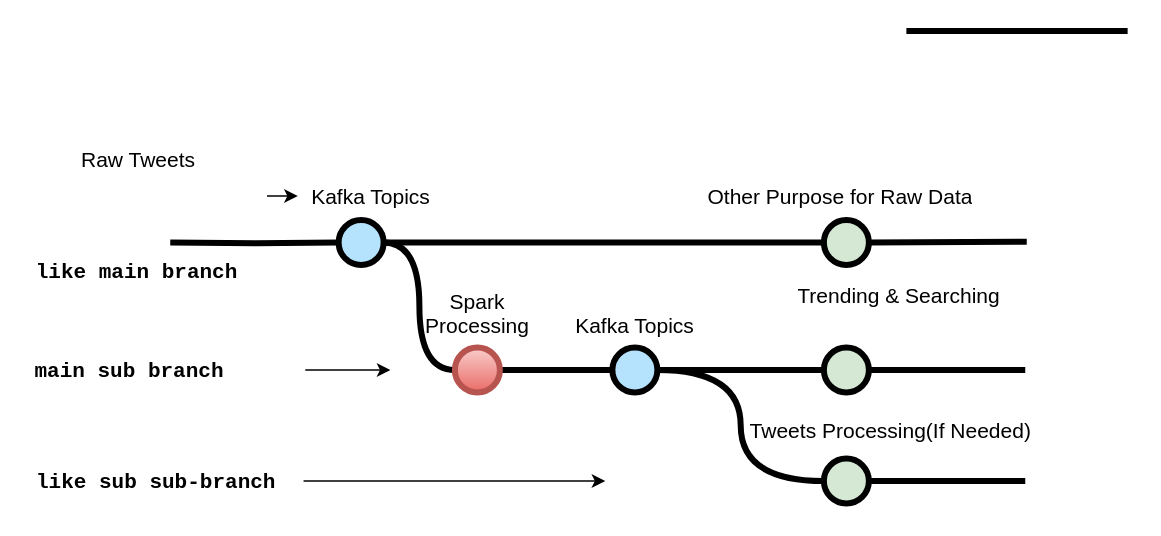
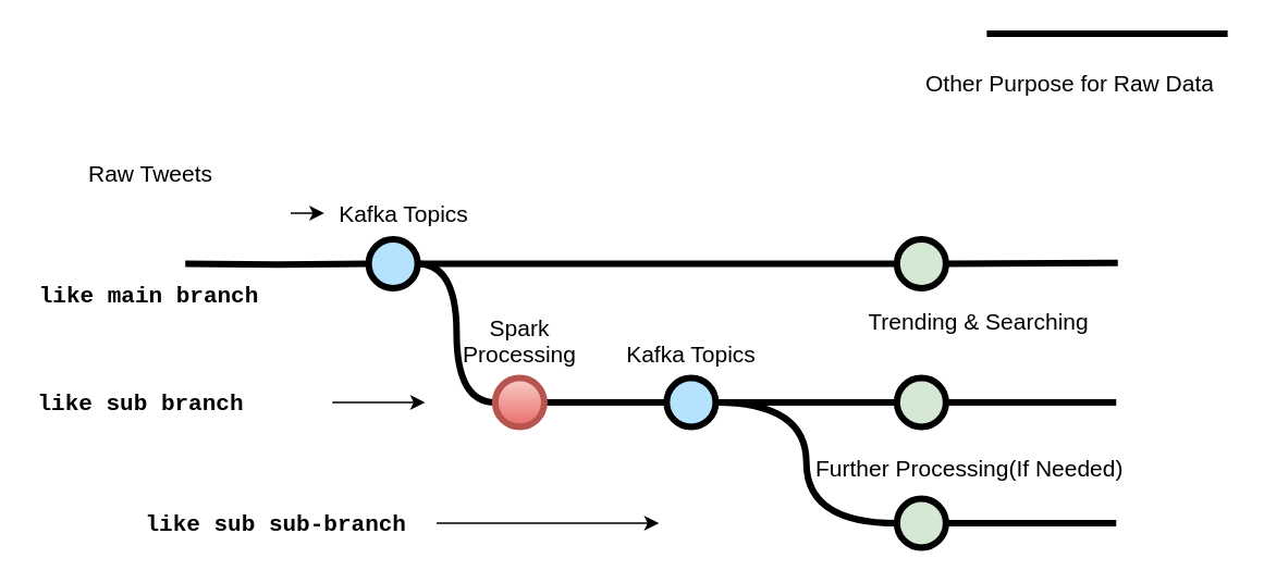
- <mxCell id="20" value="Other Purpose for Raw Data" style="text;html=1;strokeColor=none;fillColor=none;align=center;verticalAlign=middle;whiteSpace=wrap;overflow=hidden;fontSize=14;" parent="1" vertex="1"><mxGeometry x="470.25" y="120" width="180" height="20" as="geometry" /></mxCell>
+ <mxCell id="20" value="Other Purpose for Raw Data" style="text;html=1;strokeColor=none;fillColor=none;align=center;verticalAlign=middle;whiteSpace=wrap;overflow=hidden;fontSize=14;" parent="1" vertex="1"><mxGeometry x="565.25" y="40" width="180" height="20" as="geometry" /></mxCell>
- <mxCell id="10" value="main sub branch" style="text;html=1;strokeColor=none;fillColor=none;align=left;verticalAlign=middle;whiteSpace=wrap;overflow=hidden;fontSize=14;fontStyle=1;fontFamily=Courier New;" parent="1" vertex="1"><mxGeometry x="20.75" y="236" width="240" height="20" as="geometry" /></mxCell>
+ <mxCell id="10" value="like sub branch" style="text;html=1;strokeColor=none;fillColor=none;align=left;verticalAlign=middle;whiteSpace=wrap;overflow=hidden;fontSize=14;fontStyle=1;fontFamily=Courier New;" parent="1" vertex="1"><mxGeometry x="20.75" y="236" width="240" height="20" as="geometry" /></mxCell>
- <mxCell id="29" value="Tweets Processing(If Needed)" style="text;html=1;strokeColor=none;fillColor=none;align=center;verticalAlign=middle;whiteSpace=wrap;overflow=hidden;fontSize=14;" vertex="1" parent="1"><mxGeometry x="493.75" y="276" width="199.25" height="20" as="geometry" /></mxCell>
+ <mxCell id="29" value="Further Processing(If Needed)" style="text;html=1;strokeColor=none;fillColor=none;align=center;verticalAlign=middle;whiteSpace=wrap;overflow=hidden;fontSize=14;" vertex="1" parent="1"><mxGeometry x="493.75" y="276" width="199.25" height="20" as="geometry" /></mxCell>
- <mxCell id="13" value="like sub sub-branch" style="text;html=1;strokeColor=none;fillColor=none;align=left;verticalAlign=middle;whiteSpace=wrap;overflow=hidden;fontSize=14;fontStyle=1;fontFamily=Courier New;" parent="1" vertex="1"><mxGeometry x="21.87" y="310" width="180" height="20" as="geometry" /></mxCell>
+ <mxCell id="13" value="like sub sub-branch" style="text;html=1;strokeColor=none;fillColor=none;align=left;verticalAlign=middle;whiteSpace=wrap;overflow=hidden;fontSize=14;fontStyle=1;fontFamily=Courier New;" parent="1" vertex="1"><mxGeometry x="86.87" y="310" width="180" height="20" as="geometry" /></mxCell>
